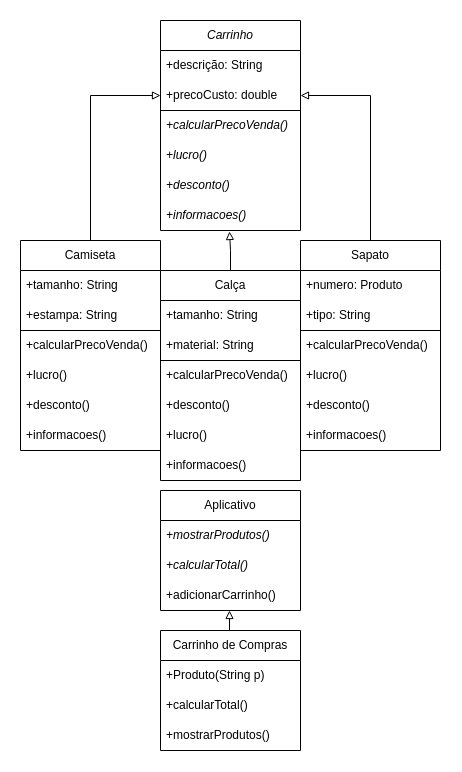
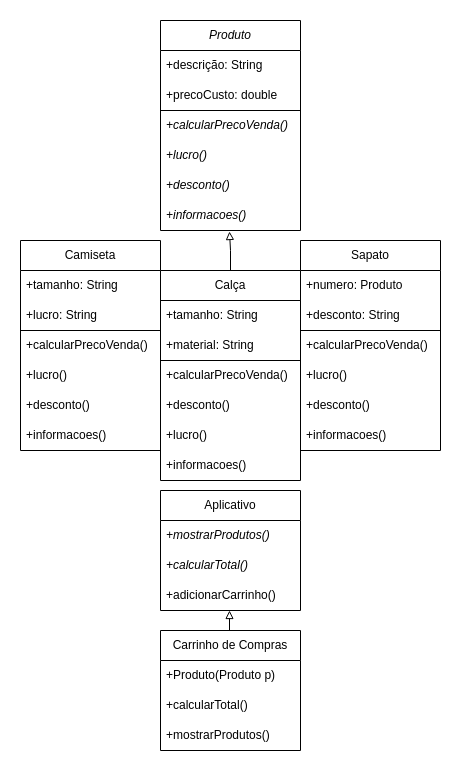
- <mxCell id="2" value="Carrinho" style="swimlane;fontStyle=2;childLayout=stackLayout;horizontal=1;startSize=30;horizontalStack=0;resizeParent=1;resizeParentMax=0;resizeLast=0;collapsible=1;marginBottom=0;whiteSpace=wrap;html=1;" vertex="1" parent="1"><mxGeometry x="160" y="20" width="140" height="210" as="geometry" /></mxCell>
+ <mxCell id="2" value="Produto" style="swimlane;fontStyle=2;childLayout=stackLayout;horizontal=1;startSize=30;horizontalStack=0;resizeParent=1;resizeParentMax=0;resizeLast=0;collapsible=1;marginBottom=0;whiteSpace=wrap;html=1;" vertex="1" parent="1"><mxGeometry x="160" y="20" width="140" height="210" as="geometry" /></mxCell>
- <mxCell id="10" style="edgeStyle=orthogonalEdgeStyle;rounded=0;orthogonalLoop=1;jettySize=auto;html=1;exitX=0.5;exitY=0;exitDx=0;exitDy=0;entryX=0;entryY=0.5;entryDx=0;entryDy=0;endArrow=block;endFill=0;" edge="1" parent="1" source="11" target="4"><mxGeometry relative="1" as="geometry"><mxPoint x="90" y="190" as="targetPoint" /></mxGeometry></mxCell>
- <mxCell id="19" style="edgeStyle=orthogonalEdgeStyle;rounded=0;orthogonalLoop=1;jettySize=auto;html=1;exitX=0.5;exitY=0;exitDx=0;exitDy=0;entryX=1;entryY=0.5;entryDx=0;entryDy=0;endArrow=block;endFill=0;" edge="1" parent="1" source="20" target="4"><mxGeometry relative="1" as="geometry"><mxPoint x="370" y="180" as="targetPoint" /></mxGeometry></mxCell>
- <mxCell id="13" value="+estampa: String" style="text;strokeColor=none;fillColor=none;align=left;verticalAlign=middle;spacingLeft=4;spacingRight=4;overflow=hidden;points=[[0,0.5],[1,0.5]];portConstraint=eastwest;rotatable=0;whiteSpace=wrap;html=1;" vertex="1" parent="11"><mxGeometry y="60" width="140" height="30" as="geometry" /></mxCell>
+ <mxCell id="13" value="+lucro: String" style="text;strokeColor=none;fillColor=none;align=left;verticalAlign=middle;spacingLeft=4;spacingRight=4;overflow=hidden;points=[[0,0.5],[1,0.5]];portConstraint=eastwest;rotatable=0;whiteSpace=wrap;html=1;" vertex="1" parent="11"><mxGeometry y="60" width="140" height="30" as="geometry" /></mxCell>
- <mxCell id="22" value="+tipo: String" style="text;strokeColor=none;fillColor=none;align=left;verticalAlign=middle;spacingLeft=4;spacingRight=4;overflow=hidden;points=[[0,0.5],[1,0.5]];portConstraint=eastwest;rotatable=0;whiteSpace=wrap;html=1;" vertex="1" parent="20"><mxGeometry y="60" width="140" height="30" as="geometry" /></mxCell>
+ <mxCell id="22" value="+desconto: String" style="text;strokeColor=none;fillColor=none;align=left;verticalAlign=middle;spacingLeft=4;spacingRight=4;overflow=hidden;points=[[0,0.5],[1,0.5]];portConstraint=eastwest;rotatable=0;whiteSpace=wrap;html=1;" vertex="1" parent="20"><mxGeometry y="60" width="140" height="30" as="geometry" /></mxCell>
- <mxCell id="38" value="+Produto(String p)" style="text;strokeColor=none;fillColor=none;align=left;verticalAlign=middle;spacingLeft=4;spacingRight=4;overflow=hidden;points=[[0,0.5],[1,0.5]];portConstraint=eastwest;rotatable=0;whiteSpace=wrap;html=1;fontStyle=0" vertex="1" parent="37"><mxGeometry y="30" width="140" height="30" as="geometry" /></mxCell>
+ <mxCell id="38" value="+Produto(Produto p)" style="text;strokeColor=none;fillColor=none;align=left;verticalAlign=middle;spacingLeft=4;spacingRight=4;overflow=hidden;points=[[0,0.5],[1,0.5]];portConstraint=eastwest;rotatable=0;whiteSpace=wrap;html=1;fontStyle=0" vertex="1" parent="37"><mxGeometry y="30" width="140" height="30" as="geometry" /></mxCell>
